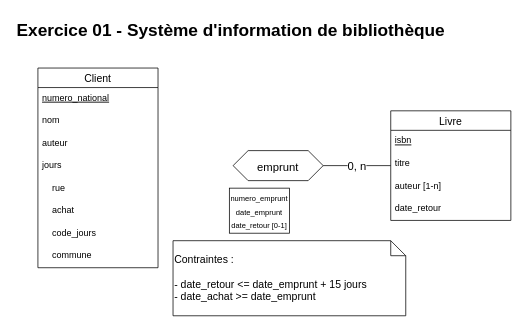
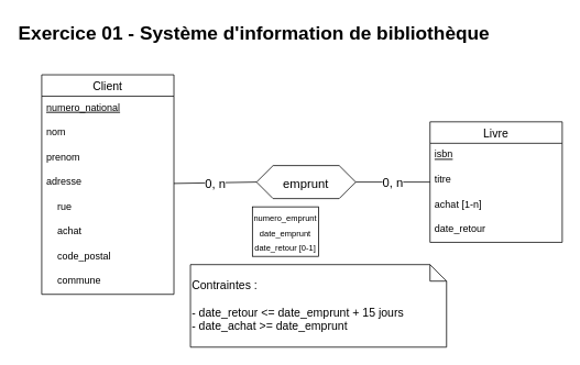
- <mxCell id="6" value="auteur" style="text;strokeColor=none;fillColor=none;spacingLeft=4;spacingRight=4;overflow=hidden;rotatable=0;points=[[0,0.5],[1,0.5]];portConstraint=eastwest;fontSize=12;rounded=0;glass=0;" vertex="1" parent="3"><mxGeometry y="86" width="160" height="30" as="geometry" /></mxCell>
+ <mxCell id="6" value="prenom" style="text;strokeColor=none;fillColor=none;spacingLeft=4;spacingRight=4;overflow=hidden;rotatable=0;points=[[0,0.5],[1,0.5]];portConstraint=eastwest;fontSize=12;rounded=0;glass=0;" vertex="1" parent="3"><mxGeometry y="86" width="160" height="30" as="geometry" /></mxCell>
- <mxCell id="7" value="jours" style="text;strokeColor=none;fillColor=none;spacingLeft=4;spacingRight=4;overflow=hidden;rotatable=0;points=[[0,0.5],[1,0.5]];portConstraint=eastwest;fontSize=12;rounded=0;glass=0;" vertex="1" parent="3"><mxGeometry y="116" width="160" height="30" as="geometry" /></mxCell>
+ <mxCell id="7" value="adresse" style="text;strokeColor=none;fillColor=none;spacingLeft=4;spacingRight=4;overflow=hidden;rotatable=0;points=[[0,0.5],[1,0.5]];portConstraint=eastwest;fontSize=12;rounded=0;glass=0;" vertex="1" parent="3"><mxGeometry y="116" width="160" height="30" as="geometry" /></mxCell>
+ <mxCell id="17" value="0, n" style="edgeStyle=none;html=1;exitX=0;exitY=0.5;exitDx=0;exitDy=0;fontSize=15;endArrow=none;endFill=0;" edge="1" parent="1" source="19" target="3"><mxGeometry relative="1" as="geometry" /></mxCell>
- <mxCell id="15" value="auteur [1-n]" style="text;strokeColor=none;fillColor=none;spacingLeft=4;spacingRight=4;overflow=hidden;rotatable=0;points=[[0,0.5],[1,0.5]];portConstraint=eastwest;fontSize=12;rounded=0;glass=0;" vertex="1" parent="12"><mxGeometry y="86" width="160" height="30" as="geometry" /></mxCell>
+ <mxCell id="15" value="achat [1-n]" style="text;strokeColor=none;fillColor=none;spacingLeft=4;spacingRight=4;overflow=hidden;rotatable=0;points=[[0,0.5],[1,0.5]];portConstraint=eastwest;fontSize=12;rounded=0;glass=0;" vertex="1" parent="12"><mxGeometry y="86" width="160" height="30" as="geometry" /></mxCell>
- <mxCell id="10" value="    code_jours" style="text;strokeColor=none;fillColor=none;spacingLeft=4;spacingRight=4;overflow=hidden;rotatable=0;points=[[0,0.5],[1,0.5]];portConstraint=eastwest;fontSize=12;rounded=0;glass=0;" vertex="1" parent="3"><mxGeometry y="206" width="160" height="30" as="geometry" /></mxCell>
+ <mxCell id="10" value="    code_postal" style="text;strokeColor=none;fillColor=none;spacingLeft=4;spacingRight=4;overflow=hidden;rotatable=0;points=[[0,0.5],[1,0.5]];portConstraint=eastwest;fontSize=12;rounded=0;glass=0;" vertex="1" parent="3"><mxGeometry y="206" width="160" height="30" as="geometry" /></mxCell>
